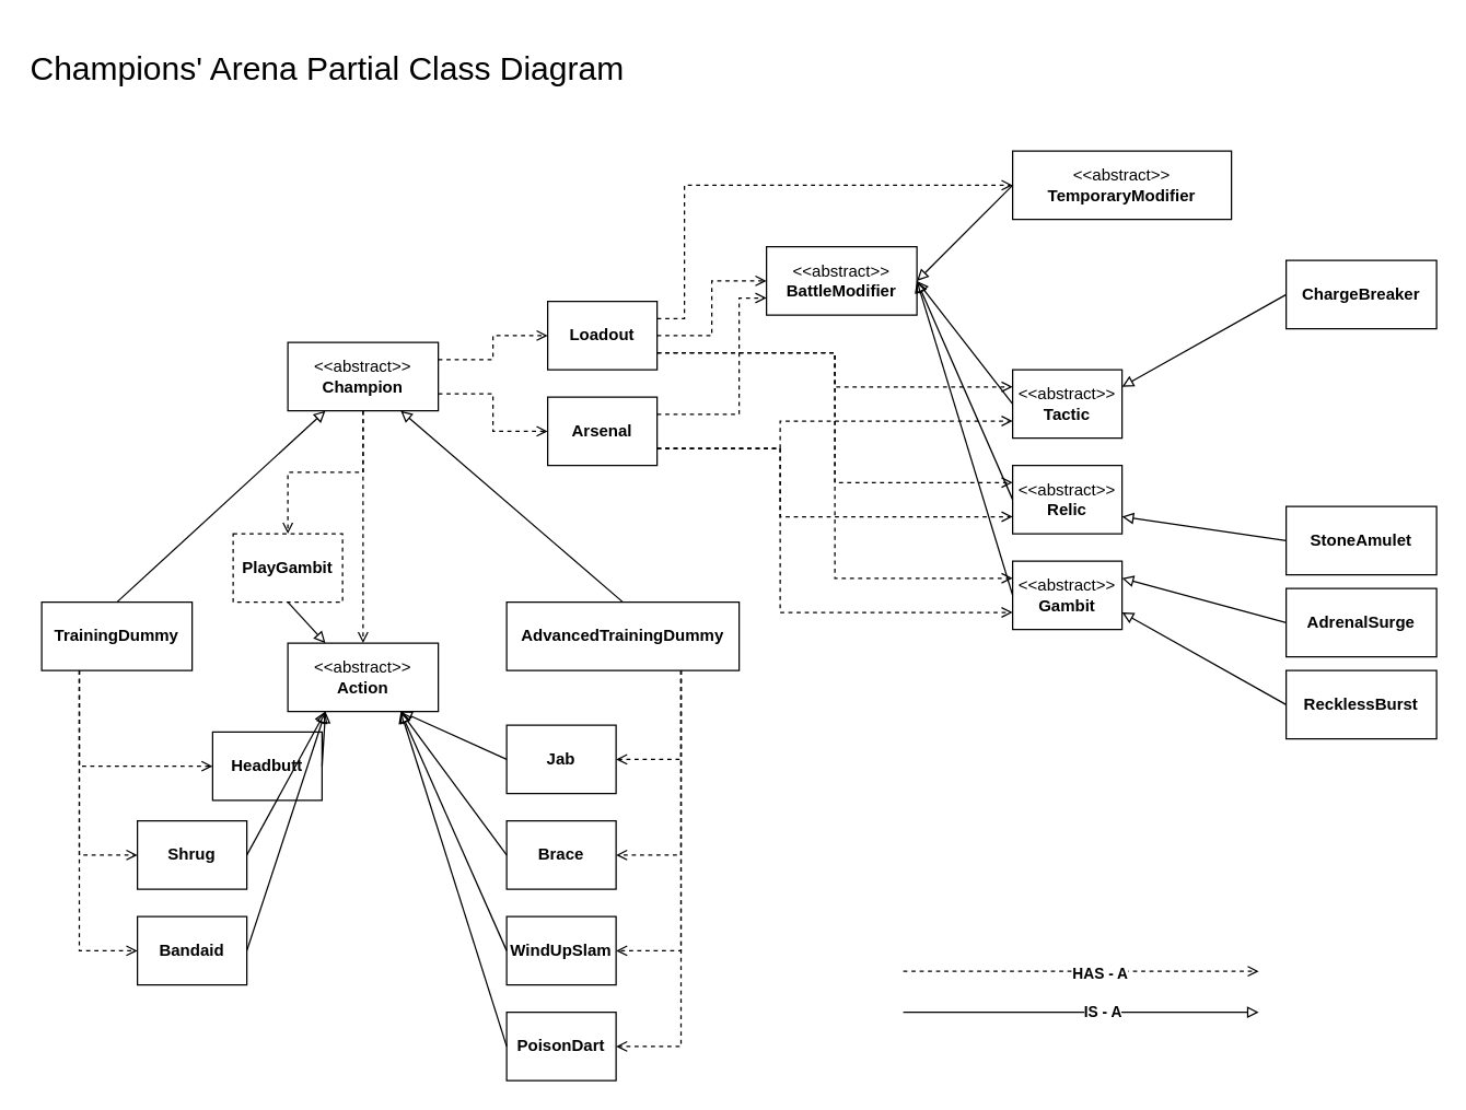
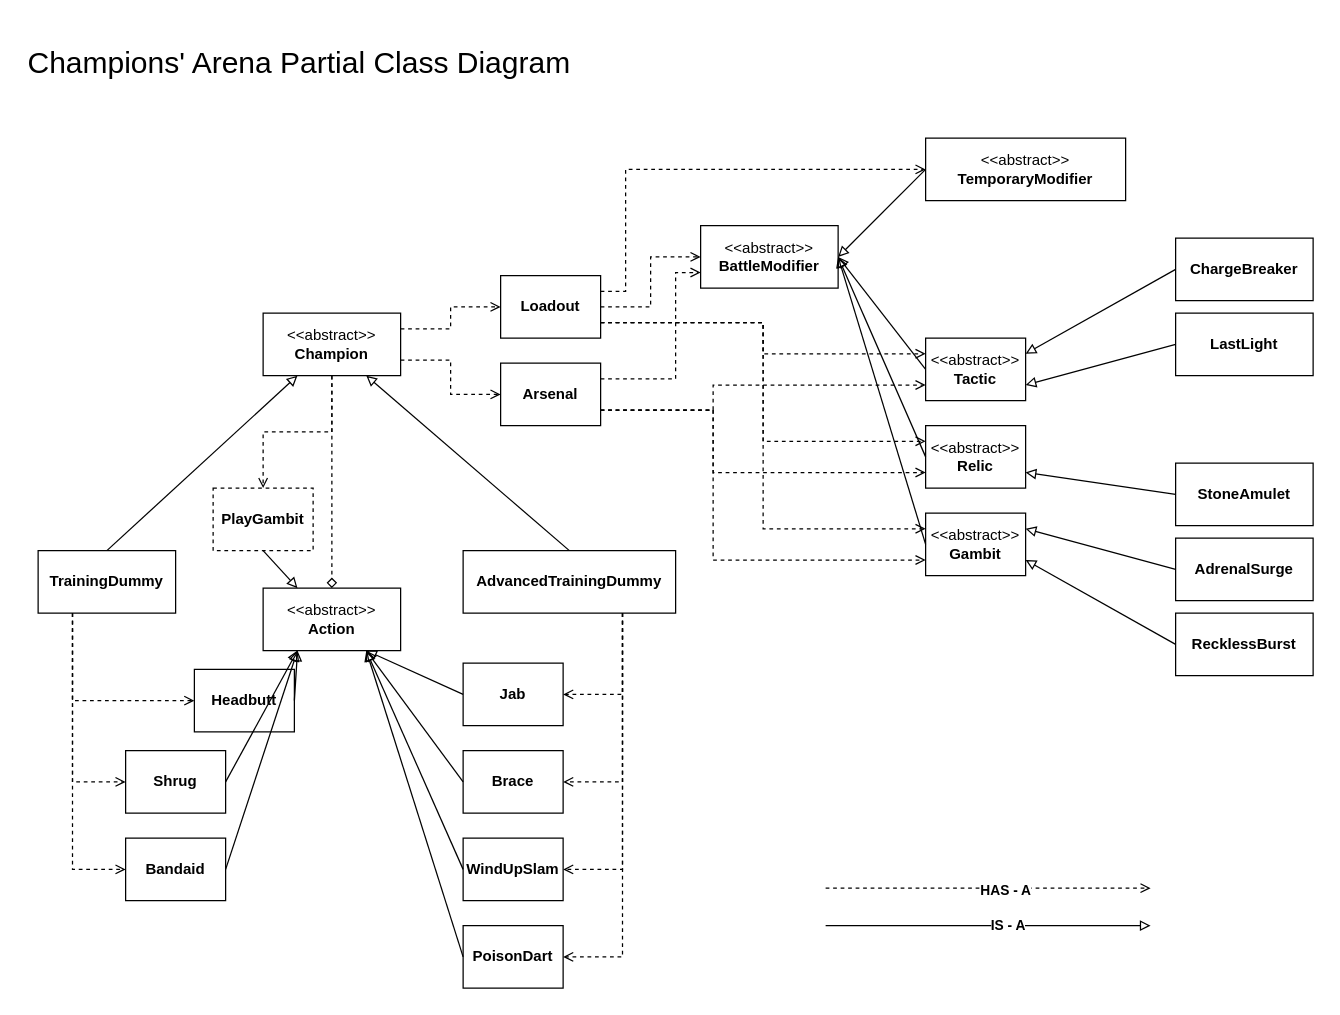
+ <mxCell id="33" value="LastLight" style="html=1;whiteSpace=wrap;fontStyle=1" vertex="1" parent="1"><mxGeometry x="940" y="250" width="110" height="50" as="geometry" /></mxCell>
+ <mxCell id="36" style="rounded=0;orthogonalLoop=1;jettySize=auto;html=1;exitX=0;exitY=0.5;exitDx=0;exitDy=0;endArrow=block;endFill=0;entryX=1;entryY=0.75;entryDx=0;entryDy=0;" edge="1" parent="1" source="33" target="26"><mxGeometry relative="1" as="geometry"><mxPoint x="950" y="225" as="sourcePoint" /><mxPoint x="820" y="300" as="targetPoint" /></mxGeometry></mxCell>
- <mxCell id="5" style="edgeStyle=orthogonalEdgeStyle;rounded=0;orthogonalLoop=1;jettySize=auto;html=1;exitX=0.5;exitY=1;exitDx=0;exitDy=0;entryX=0.5;entryY=0;entryDx=0;entryDy=0;dashed=1;endArrow=open;endFill=0;" edge="1" parent="1" source="7" target="11"><mxGeometry relative="1" as="geometry" /></mxCell>
+ <mxCell id="5" style="edgeStyle=orthogonalEdgeStyle;rounded=0;orthogonalLoop=1;jettySize=auto;html=1;exitX=0.5;exitY=1;exitDx=0;exitDy=0;entryX=0.5;entryY=0;entryDx=0;entryDy=0;dashed=1;endArrow=diamond;endFill=0;" edge="1" parent="1" source="7" target="11"><mxGeometry relative="1" as="geometry" /></mxCell>
